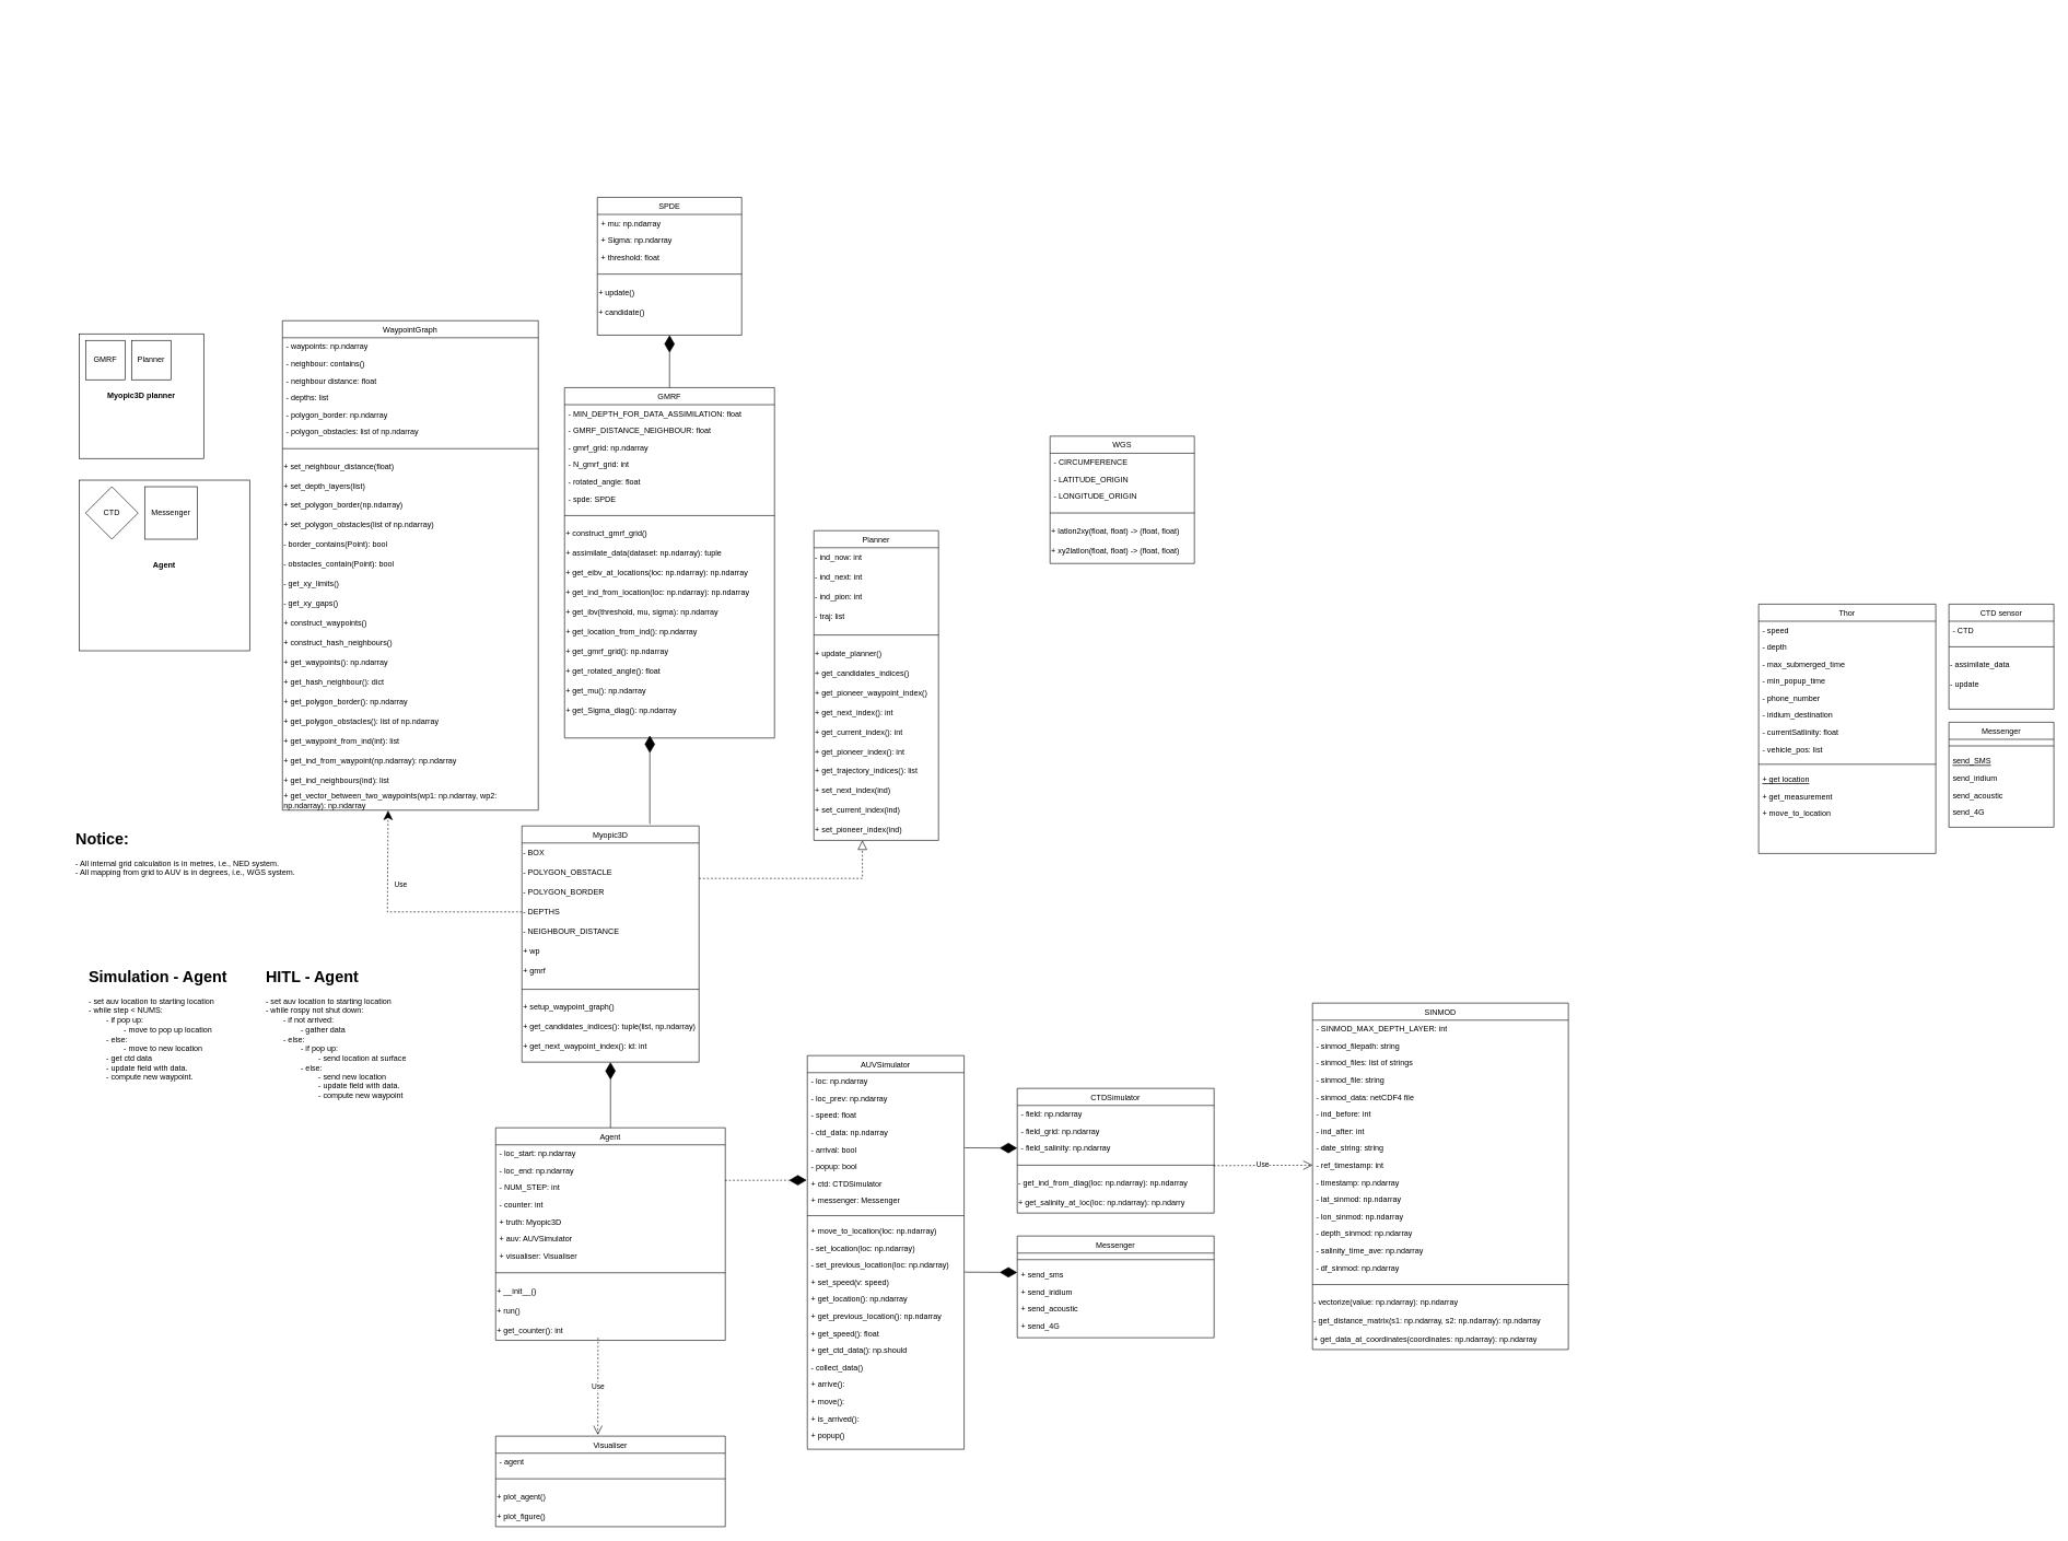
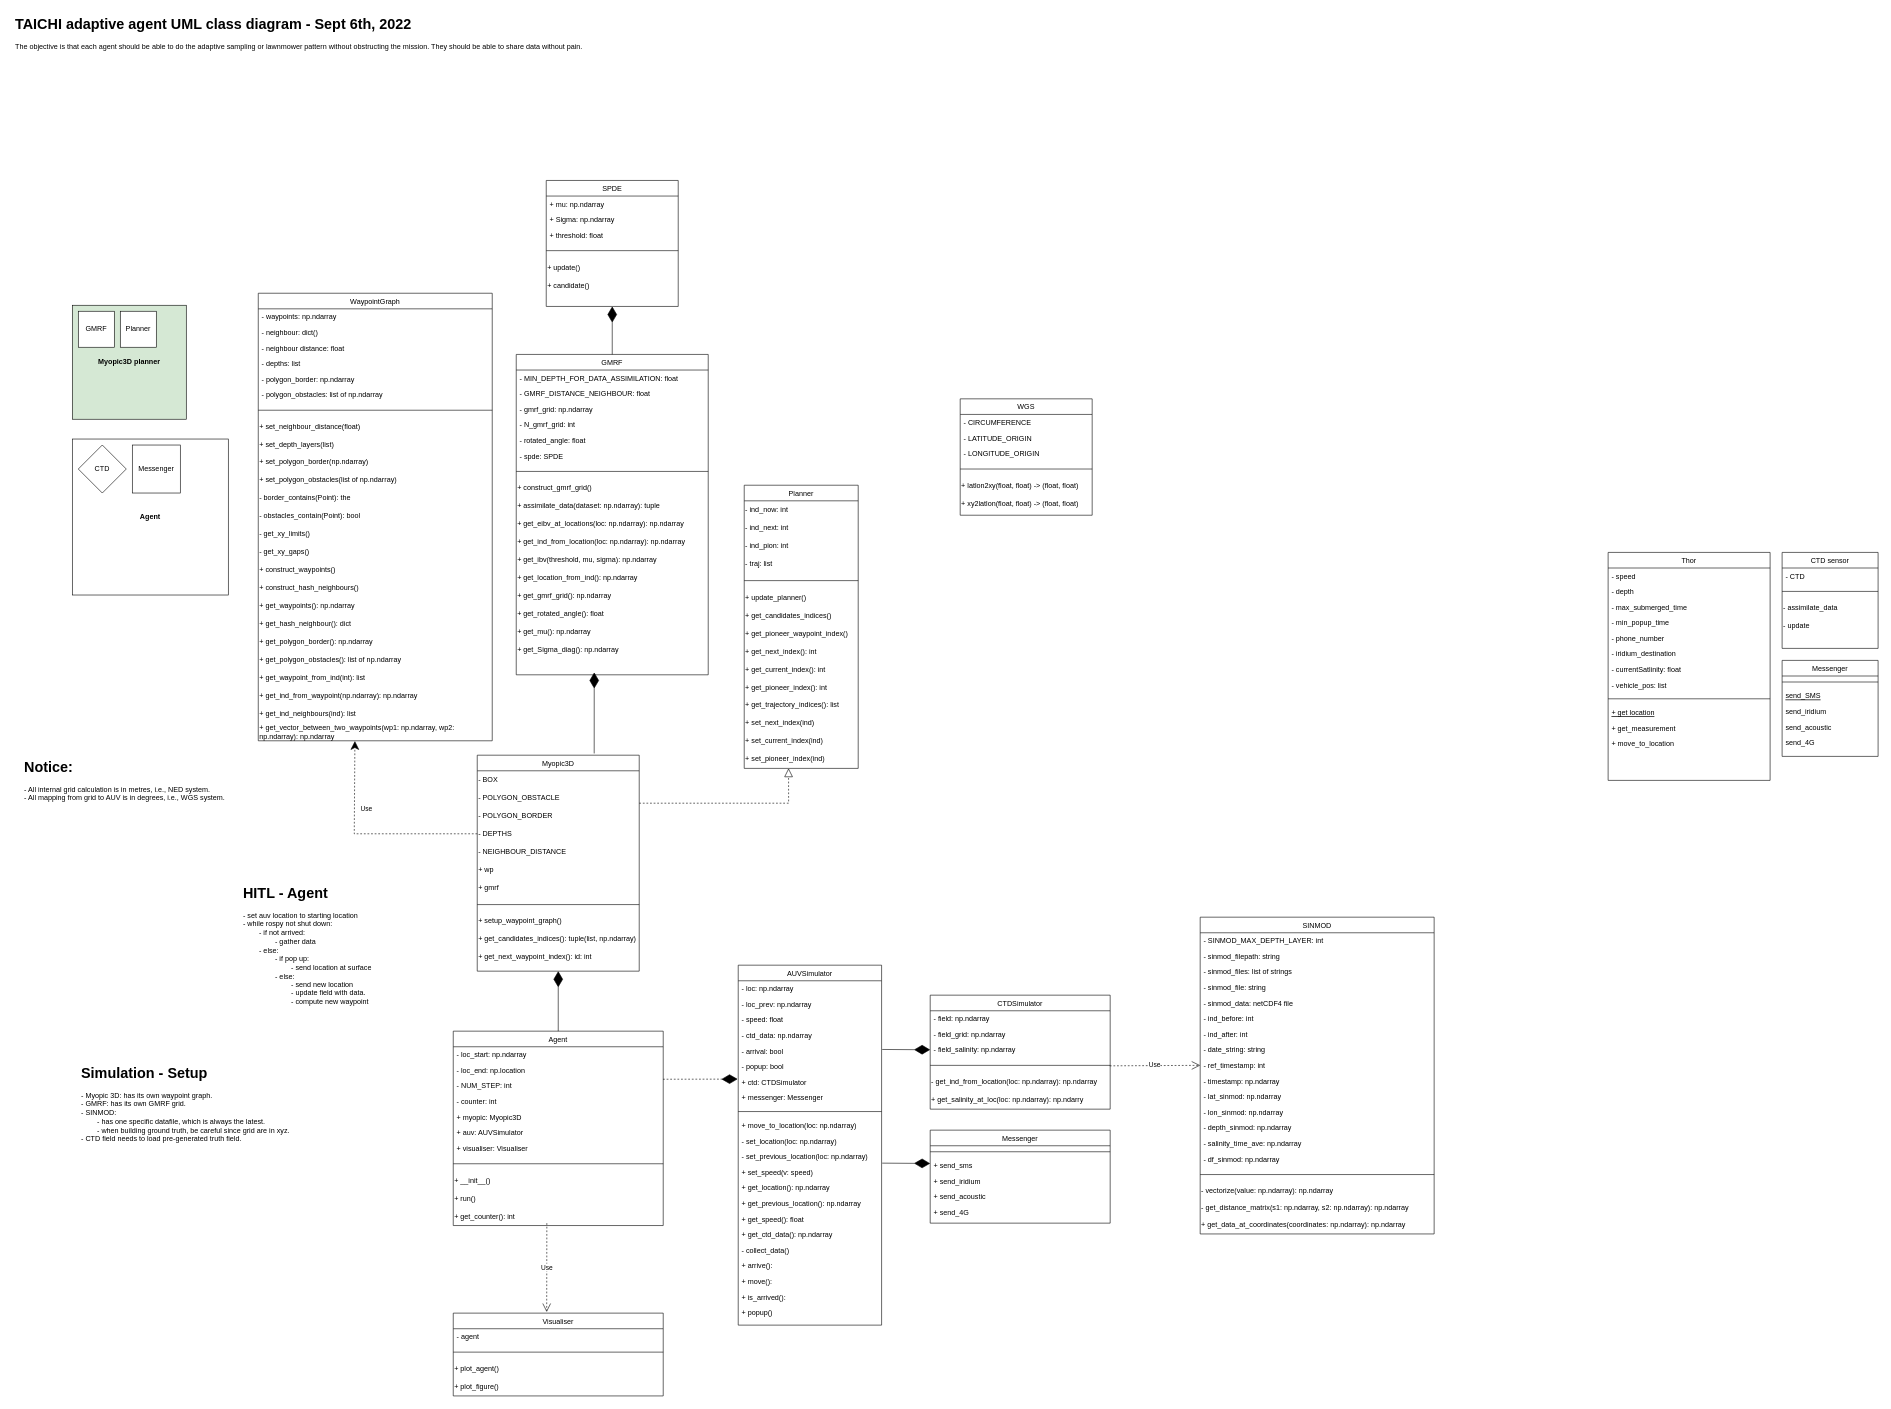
+ <mxCell id="18" value="&lt;h1&gt;TAICHI adaptive agent UML class diagram - Sept 6th, 2022&lt;/h1&gt;&lt;div&gt;The objective is that each agent should be able to do the adaptive sampling or lawnmower pattern without obstructing the mission. They should be able to share data without pain.&amp;nbsp;&lt;/div&gt;" style="text;html=1;strokeColor=none;fillColor=none;spacing=5;spacingTop=-20;whiteSpace=wrap;overflow=hidden;rounded=0;" parent="1" vertex="1"><mxGeometry x="20" y="20" width="1360" height="120" as="geometry" /></mxCell>
- <mxCell id="21" value="- neighbour: contains()" style="text;align=left;verticalAlign=top;spacingLeft=4;spacingRight=4;overflow=hidden;rotatable=0;points=[[0,0.5],[1,0.5]];portConstraint=eastwest;rounded=0;shadow=0;html=0;" parent="19" vertex="1"><mxGeometry y="52" width="390" height="26" as="geometry" /></mxCell>
+ <mxCell id="21" value="- neighbour: dict()" style="text;align=left;verticalAlign=top;spacingLeft=4;spacingRight=4;overflow=hidden;rotatable=0;points=[[0,0.5],[1,0.5]];portConstraint=eastwest;rounded=0;shadow=0;html=0;" parent="19" vertex="1"><mxGeometry y="52" width="390" height="26" as="geometry" /></mxCell>
- <mxCell id="148" value="Myopic3D planner" style="whiteSpace=wrap;html=1;aspect=fixed;fontStyle=1" parent="147" vertex="1"><mxGeometry width="190" height="190" as="geometry" /></mxCell>
+ <mxCell id="148" value="Myopic3D planner" style="whiteSpace=wrap;html=1;aspect=fixed;fontStyle=1;fillColor=#d5e8d4;" parent="147" vertex="1"><mxGeometry width="190" height="190" as="geometry" /></mxCell>
- <mxCell id="31" value="- border_contains(Point): bool" style="text;html=1;strokeColor=none;fillColor=none;align=left;verticalAlign=middle;whiteSpace=wrap;rounded=0;" parent="19" vertex="1"><mxGeometry y="326" width="390" height="30" as="geometry" /></mxCell>
+ <mxCell id="31" value="- border_contains(Point): the" style="text;html=1;strokeColor=none;fillColor=none;align=left;verticalAlign=middle;whiteSpace=wrap;rounded=0;" parent="19" vertex="1"><mxGeometry y="326" width="390" height="30" as="geometry" /></mxCell>
- <mxCell id="199" value="&lt;h1&gt;Notice:&amp;nbsp;&lt;/h1&gt;&lt;div&gt;- All internal grid calculation is in metres, i.e., NED system.&lt;/div&gt;&lt;div&gt;- All mapping from grid to AUV is in degrees, i.e., WGS system.&amp;nbsp;&lt;/div&gt;&lt;div&gt;&lt;br&gt;&lt;/div&gt;&lt;div&gt;&lt;br&gt;&lt;/div&gt;" style="text;html=1;strokeColor=none;fillColor=none;spacing=5;spacingTop=-20;whiteSpace=wrap;overflow=hidden;rounded=0;" parent="1" vertex="1"><mxGeometry x="110" y="1258" width="390" height="90" as="geometry" /></mxCell>
+ <mxCell id="199" value="&lt;h1&gt;Notice:&amp;nbsp;&lt;/h1&gt;&lt;div&gt;- All internal grid calculation is in metres, i.e., NED system.&lt;/div&gt;&lt;div&gt;- All mapping from grid to AUV is in degrees, i.e., WGS system.&amp;nbsp;&lt;/div&gt;&lt;div&gt;&lt;br&gt;&lt;/div&gt;&lt;div&gt;&lt;br&gt;&lt;/div&gt;" style="text;html=1;strokeColor=none;fillColor=none;spacing=5;spacingTop=-20;whiteSpace=wrap;overflow=hidden;rounded=0;" parent="1" vertex="1"><mxGeometry x="35" y="1258" width="390" height="90" as="geometry" /></mxCell>
- <mxCell id="157" value="&lt;h1&gt;Simulation - Agent&lt;/h1&gt;&lt;div&gt;- set auv location to starting location&lt;/div&gt;&lt;div&gt;- while step &amp;lt; NUMS:&amp;nbsp;&lt;/div&gt;&lt;div&gt;&lt;span style=&quot;background-color: initial;&quot;&gt;&lt;span style=&quot;white-space: pre;&quot;&gt;&#09;&lt;/span&gt;- if pop up:&amp;nbsp;&lt;/span&gt;&lt;/div&gt;&lt;div&gt;&lt;span style=&quot;background-color: initial; white-space: pre;&quot;&gt;&lt;span style=&quot;white-space: pre;&quot;&gt;&#09;&lt;/span&gt;&#09;&lt;/span&gt;&lt;span style=&quot;background-color: initial;&quot;&gt;- move to pop up location&lt;/span&gt;&lt;/div&gt;&lt;div&gt;&lt;span style=&quot;background-color: initial;&quot;&gt;&lt;span style=&quot;white-space: pre;&quot;&gt;&#09;&lt;/span&gt;- else:&amp;nbsp;&lt;/span&gt;&lt;/div&gt;&lt;div&gt;&lt;span style=&quot;background-color: initial; white-space: pre;&quot;&gt;&lt;span style=&quot;white-space: pre;&quot;&gt;&#09;&lt;/span&gt;&#09;&lt;/span&gt;&lt;span style=&quot;background-color: initial;&quot;&gt;-&lt;/span&gt;&lt;span style=&quot;background-color: initial;&quot;&gt;&amp;nbsp;move to new location&lt;/span&gt;&lt;/div&gt;&lt;div&gt;&lt;span style=&quot;background-color: initial;&quot;&gt;&lt;span style=&quot;white-space: pre;&quot;&gt;&#09;&lt;/span&gt;- get ctd data&lt;/span&gt;&lt;/div&gt;&lt;div&gt;&lt;span style=&quot;background-color: initial;&quot;&gt;&lt;span style=&quot;white-space: pre;&quot;&gt;&#09;&lt;/span&gt;- update field with data.&amp;nbsp;&lt;br&gt;&lt;/span&gt;&lt;/div&gt;&lt;div&gt;&lt;span style=&quot;background-color: initial;&quot;&gt;&lt;span style=&quot;white-space: pre;&quot;&gt;&#09;&lt;/span&gt;- compute new waypoint.&amp;nbsp;&lt;br&gt;&lt;/span&gt;&lt;/div&gt;&lt;div&gt;&lt;br&gt;&lt;/div&gt;" style="text;html=1;strokeColor=none;fillColor=none;spacing=5;spacingTop=-20;whiteSpace=wrap;overflow=hidden;rounded=0;" parent="1" vertex="1"><mxGeometry x="130" y="1468" width="240" height="190" as="geometry" /></mxCell>
- <mxCell id="93" value="- loc_end: np.ndarray" style="text;align=left;verticalAlign=top;spacingLeft=4;spacingRight=4;overflow=hidden;rotatable=0;points=[[0,0.5],[1,0.5]];portConstraint=eastwest;rounded=0;shadow=0;html=0;" parent="91" vertex="1"><mxGeometry y="52" width="350" height="26" as="geometry" /></mxCell>
+ <mxCell id="93" value="- loc_end: np.location" style="text;align=left;verticalAlign=top;spacingLeft=4;spacingRight=4;overflow=hidden;rotatable=0;points=[[0,0.5],[1,0.5]];portConstraint=eastwest;rounded=0;shadow=0;html=0;" parent="91" vertex="1"><mxGeometry y="52" width="350" height="26" as="geometry" /></mxCell>
- <mxCell id="145" value="- get_ind_from_diag(loc: np.ndarray): np.ndarray" style="text;html=1;strokeColor=none;fillColor=none;align=left;verticalAlign=middle;whiteSpace=wrap;rounded=0;" parent="139" vertex="1"><mxGeometry y="130" width="300" height="30" as="geometry" /></mxCell>
+ <mxCell id="145" value="- get_ind_from_location(loc: np.ndarray): np.ndarray" style="text;html=1;strokeColor=none;fillColor=none;align=left;verticalAlign=middle;whiteSpace=wrap;rounded=0;" parent="139" vertex="1"><mxGeometry y="130" width="300" height="30" as="geometry" /></mxCell>
- <mxCell id="96" value="+ truth: Myopic3D" style="text;align=left;verticalAlign=top;spacingLeft=4;spacingRight=4;overflow=hidden;rotatable=0;points=[[0,0.5],[1,0.5]];portConstraint=eastwest;rounded=0;shadow=0;html=0;" parent="91" vertex="1"><mxGeometry y="130" width="350" height="26" as="geometry" /></mxCell>
+ <mxCell id="96" value="+ myopic: Myopic3D" style="text;align=left;verticalAlign=top;spacingLeft=4;spacingRight=4;overflow=hidden;rotatable=0;points=[[0,0.5],[1,0.5]];portConstraint=eastwest;rounded=0;shadow=0;html=0;" parent="91" vertex="1"><mxGeometry y="130" width="350" height="26" as="geometry" /></mxCell>
+ <mxCell id="197" value="&lt;h1&gt;Simulation - Setup&lt;/h1&gt;&lt;div&gt;- Myopic 3D: has its own waypoint graph.&amp;nbsp;&lt;/div&gt;&lt;div&gt;- GMRF: has its own GMRF grid.&lt;/div&gt;&lt;div&gt;- SINMOD:&amp;nbsp;&lt;/div&gt;&lt;div&gt;&lt;span style=&quot;white-space: pre;&quot;&gt;&#09;&lt;/span&gt;- has one specific datafile, which is always the latest.&amp;nbsp;&lt;/div&gt;&lt;div&gt;&lt;span style=&quot;white-space: pre;&quot;&gt;&#09;&lt;/span&gt;- when building ground truth, be careful since grid are in xyz.&amp;nbsp;&lt;br&gt;&lt;/div&gt;&lt;div&gt;- CTD field needs to load pre-generated truth field.&amp;nbsp;&lt;/div&gt;&lt;div&gt;&lt;br&gt;&lt;/div&gt;" style="text;html=1;strokeColor=none;fillColor=none;spacing=5;spacingTop=-20;whiteSpace=wrap;overflow=hidden;rounded=0;" parent="1" vertex="1"><mxGeometry x="130" y="1768" width="390" height="190" as="geometry" /></mxCell>
- <mxCell id="133" value="+ get_ctd_data(): np.should" style="text;align=left;verticalAlign=top;spacingLeft=4;spacingRight=4;overflow=hidden;rotatable=0;points=[[0,0.5],[1,0.5]];portConstraint=eastwest;" parent="116" vertex="1"><mxGeometry y="436" width="239" height="26" as="geometry" /></mxCell>
+ <mxCell id="133" value="+ get_ctd_data(): np.ndarray" style="text;align=left;verticalAlign=top;spacingLeft=4;spacingRight=4;overflow=hidden;rotatable=0;points=[[0,0.5],[1,0.5]];portConstraint=eastwest;" parent="116" vertex="1"><mxGeometry y="436" width="239" height="26" as="geometry" /></mxCell>
